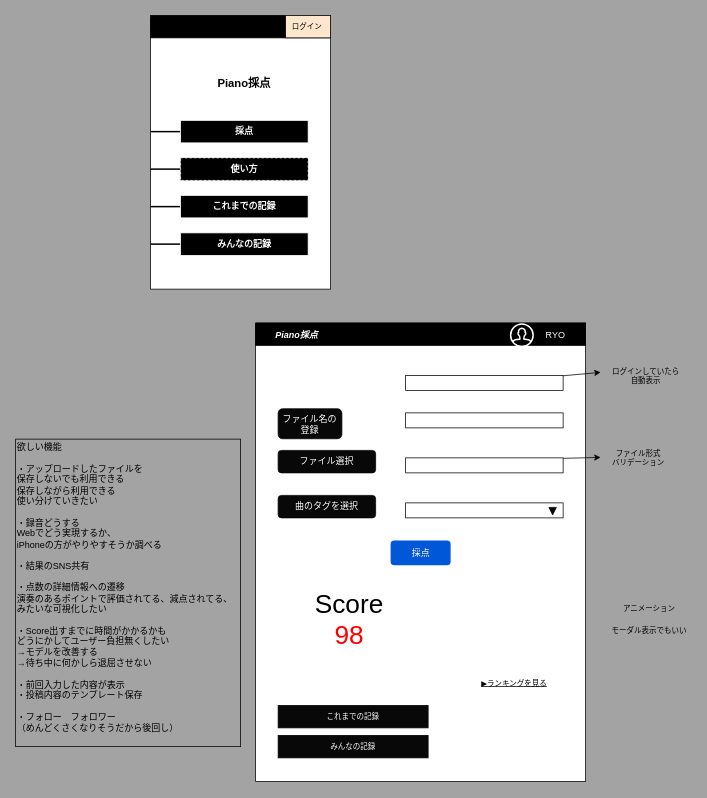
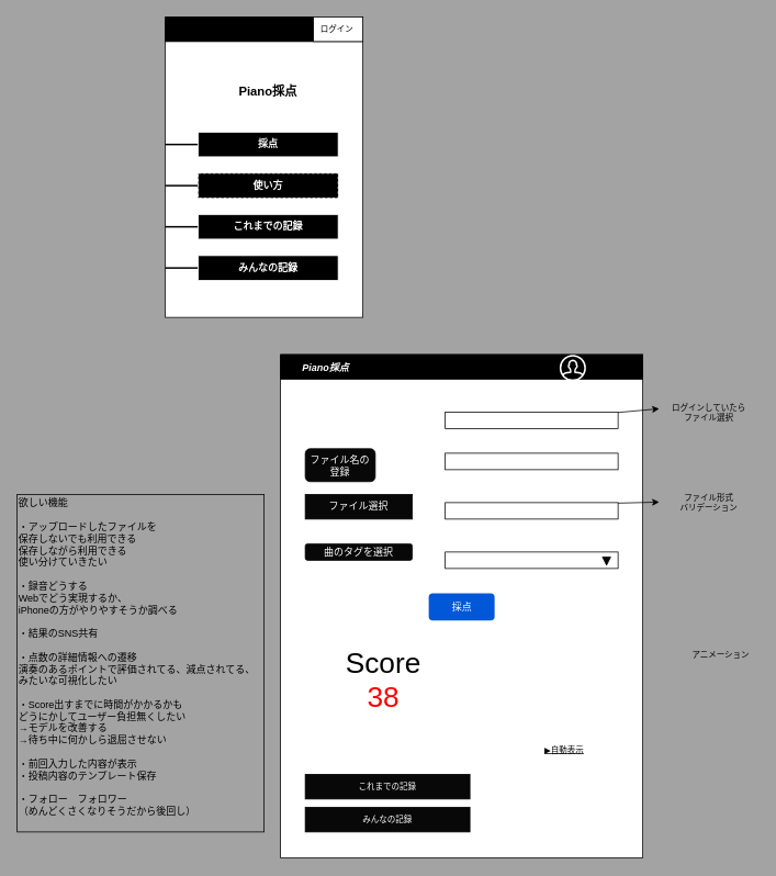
- <mxCell id="37" value="ログイン&amp;nbsp;" style="rounded=0;whiteSpace=wrap;html=1;labelBackgroundColor=none;fontSize=10;align=center;fillColor=#ffe6cc;" parent="1" vertex="1"><mxGeometry x="380" y="20" width="60" height="30" as="geometry" /></mxCell>
+ <mxCell id="37" value="ログイン&amp;nbsp;" style="rounded=0;whiteSpace=wrap;html=1;labelBackgroundColor=none;fontSize=10;align=center;" parent="1" vertex="1"><mxGeometry x="380" y="20" width="60" height="30" as="geometry" /></mxCell>
- <mxCell id="40" value="&lt;font style=&quot;font-size: 12px&quot; color=&quot;#ffffff&quot;&gt;RYO&lt;/font&gt;" style="text;html=1;strokeColor=none;fillColor=none;align=center;verticalAlign=middle;whiteSpace=wrap;rounded=0;labelBackgroundColor=none;fontSize=26;fontColor=#000000;" parent="1" vertex="1"><mxGeometry x="720" y="431.5" width="40" height="20" as="geometry" /></mxCell>
- <mxCell id="26" value="ログインしていたら&lt;br&gt;自動表示" style="text;html=1;align=center;verticalAlign=middle;resizable=0;points=[];autosize=1;strokeColor=none;fontSize=10;" parent="1" vertex="1"><mxGeometry x="810" y="485" width="100" height="30" as="geometry" /></mxCell>
+ <mxCell id="26" value="ログインしていたら&lt;br&gt;ファイル選択" style="text;html=1;align=center;verticalAlign=middle;resizable=0;points=[];autosize=1;strokeColor=none;fontSize=10;" parent="1" vertex="1"><mxGeometry x="810" y="485" width="100" height="30" as="geometry" /></mxCell>
- <mxCell id="28" value="ファイル形式&lt;br&gt;バリデーション" style="text;html=1;align=center;verticalAlign=middle;resizable=0;points=[];autosize=1;strokeColor=none;fontSize=10;" parent="1" vertex="1"><mxGeometry x="805" y="595" width="90" height="30" as="geometry" /></mxCell>
+ <mxCell id="28" value="ファイル形式&lt;br&gt;バリデーション" style="text;html=1;align=center;verticalAlign=middle;resizable=0;points=[];autosize=1;strokeColor=none;fontSize=10;" parent="1" vertex="1"><mxGeometry x="815" y="595" width="90" height="30" as="geometry" /></mxCell>
- <mxCell id="12" value="ファイル選択" style="rounded=1;whiteSpace=wrap;html=1;fontColor=#FFFFFF;fillColor=#080808;" parent="1" vertex="1"><mxGeometry x="370" y="600" width="130" height="30" as="geometry" /></mxCell>
+ <mxCell id="12" value="ファイル選択" style="whiteSpace=wrap;html=1;fontColor=#FFFFFF;fillColor=#080808;rounded=0;" parent="1" vertex="1"><mxGeometry x="370" y="600" width="130" height="30" as="geometry" /></mxCell>
- <mxCell id="14" value="曲のタグを選択" style="rounded=1;whiteSpace=wrap;html=1;fillColor=#080808;fontColor=#FFFFFF;" parent="1" vertex="1"><mxGeometry x="370" y="660" width="130" height="30" as="geometry" /></mxCell>
+ <mxCell id="14" value="曲のタグを選択" style="rounded=1;whiteSpace=wrap;html=1;fillColor=#080808;fontColor=#FFFFFF;" parent="1" vertex="1"><mxGeometry x="370" y="660" width="130" height="20" as="geometry" /></mxCell>
- <mxCell id="42" value="欲しい機能&lt;br&gt;&lt;br&gt;・アップロードしたファイルを&lt;br&gt;保存しないでも利用できる&lt;br&gt;保存しながら利用できる&lt;br&gt;使い分けていきたい&lt;br&gt;&lt;br&gt;・録音どうする&lt;br&gt;Webでどう実現するか、&lt;br&gt;iPhoneの方がやりやすそうか調べる&lt;br&gt;&lt;br&gt;・結果のSNS共有&lt;br&gt;&lt;br&gt;・点数の詳細情報への遷移&lt;br&gt;演奏のあるポイントで評価されてる、減点されてる、みたいな可視化したい&lt;br&gt;&lt;br&gt;・Score出すまでに時間がかかるかも&lt;br&gt;どうにかしてユーザー負担無くしたい&lt;br&gt;→モデルを改善する&lt;br&gt;→待ち中に何かしら退屈させない&lt;br&gt;&lt;br&gt;・前回入力した内容が表示&lt;br&gt;・投稿内容のテンプレート保存&lt;br&gt;&lt;br&gt;・フォロー　フォロワー&lt;br&gt;（めんどくさくなりそうだから後回し）&lt;br&gt;&lt;br&gt;" style="text;html=1;fillColor=none;align=left;verticalAlign=middle;whiteSpace=wrap;rounded=0;strokeColor=#000000;" parent="1" vertex="1"><mxGeometry x="20" y="585" width="300" height="410" as="geometry" /></mxCell>
+ <mxCell id="42" value="欲しい機能&lt;br&gt;&lt;br&gt;・アップロードしたファイルを&lt;br&gt;保存しないでも利用できる&lt;br&gt;保存しながら利用できる&lt;br&gt;使い分けていきたい&lt;br&gt;&lt;br&gt;・録音どうする&lt;br&gt;Webでどう実現するか、&lt;br&gt;iPhoneの方がやりやすそうか調べる&lt;br&gt;&lt;br&gt;・結果のSNS共有&lt;br&gt;&lt;br&gt;・点数の詳細情報への遷移&lt;br&gt;演奏のあるポイントで評価されてる、減点されてる、みたいな可視化したい&lt;br&gt;&lt;br&gt;・Score出すまでに時間がかかるかも&lt;br&gt;どうにかしてユーザー負担無くしたい&lt;br&gt;→モデルを改善する&lt;br&gt;→待ち中に何かしら退屈させない&lt;br&gt;&lt;br&gt;・前回入力した内容が表示&lt;br&gt;・投稿内容のテンプレート保存&lt;br&gt;&lt;br&gt;・フォロー　フォロワー&lt;br&gt;（めんどくさくなりそうだから後回し）&lt;br&gt;&lt;br&gt;" style="text;html=1;fillColor=none;align=left;verticalAlign=middle;whiteSpace=wrap;rounded=0;strokeColor=#000000;" parent="1" vertex="1"><mxGeometry x="20" y="600" width="300" height="410" as="geometry" /></mxCell>
- <mxCell id="35" value="アニメーション" style="text;html=1;strokeColor=none;fillColor=none;align=center;verticalAlign=middle;whiteSpace=wrap;rounded=0;labelBackgroundColor=none;fontSize=10;fontColor=none;" parent="1" vertex="1"><mxGeometry x="810" y="800" width="110" height="20" as="geometry" /></mxCell>
+ <mxCell id="35" value="アニメーション" style="text;html=1;strokeColor=none;fillColor=none;align=center;verticalAlign=middle;whiteSpace=wrap;rounded=0;labelBackgroundColor=none;fontSize=10;fontColor=none;" parent="1" vertex="1"><mxGeometry x="820" y="785" width="110" height="20" as="geometry" /></mxCell>
- <mxCell id="21" value="&lt;font style=&quot;font-size: 35px;&quot;&gt;Score&lt;br style=&quot;font-size: 35px;&quot;&gt;&lt;font color=&quot;#ff0000&quot; style=&quot;font-size: 35px;&quot;&gt;98&lt;/font&gt;&lt;/font&gt;" style="text;html=1;strokeColor=none;fillColor=none;align=center;verticalAlign=middle;whiteSpace=wrap;rounded=0;labelBackgroundColor=none;fontSize=35;" parent="1" vertex="1"><mxGeometry x="380" y="780" width="170" height="90" as="geometry" /></mxCell>
+ <mxCell id="21" value="&lt;font style=&quot;font-size: 35px;&quot;&gt;Score&lt;br style=&quot;font-size: 35px;&quot;&gt;&lt;font color=&quot;#ff0000&quot; style=&quot;font-size: 35px;&quot;&gt;38&lt;/font&gt;&lt;/font&gt;" style="text;html=1;strokeColor=none;fillColor=none;align=center;verticalAlign=middle;whiteSpace=wrap;rounded=0;labelBackgroundColor=none;fontSize=35;" parent="1" vertex="1"><mxGeometry x="380" y="780" width="170" height="90" as="geometry" /></mxCell>
- <mxCell id="36" value="モーダル表示でもいい" style="text;html=1;strokeColor=none;fillColor=none;align=center;verticalAlign=middle;whiteSpace=wrap;rounded=0;labelBackgroundColor=none;fontSize=10;fontColor=none;" parent="1" vertex="1"><mxGeometry x="810" y="830" width="110" height="20" as="geometry" /></mxCell>
- <mxCell id="24" value="▶︎ランキングを見る" style="text;html=1;strokeColor=none;fillColor=none;align=center;verticalAlign=middle;whiteSpace=wrap;rounded=0;labelBackgroundColor=none;fontSize=10;fontStyle=4" parent="1" vertex="1"><mxGeometry x="630" y="900" width="110" height="20" as="geometry" /></mxCell>
+ <mxCell id="24" value="▶︎自動表示" style="text;html=1;strokeColor=none;fillColor=none;align=center;verticalAlign=middle;whiteSpace=wrap;rounded=0;labelBackgroundColor=none;fontSize=10;fontStyle=4" parent="1" vertex="1"><mxGeometry x="630" y="900" width="110" height="20" as="geometry" /></mxCell>
